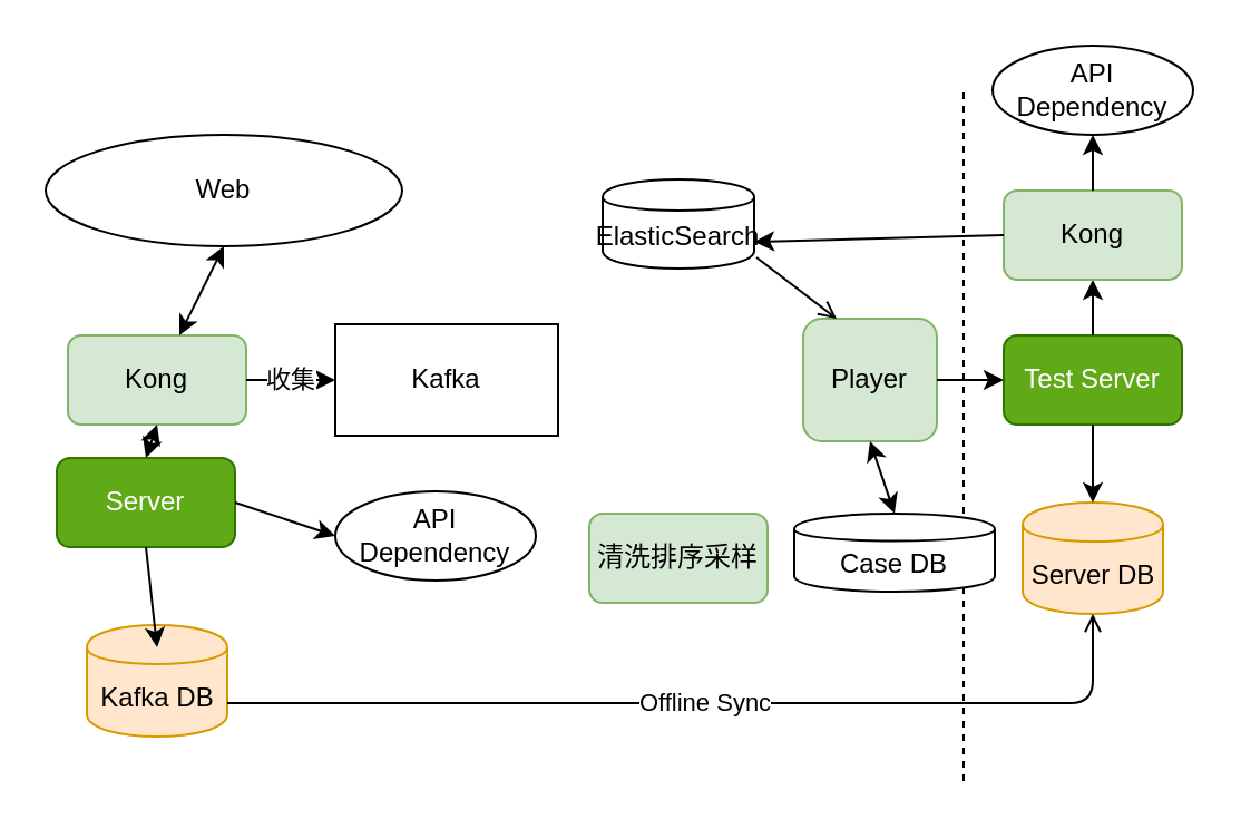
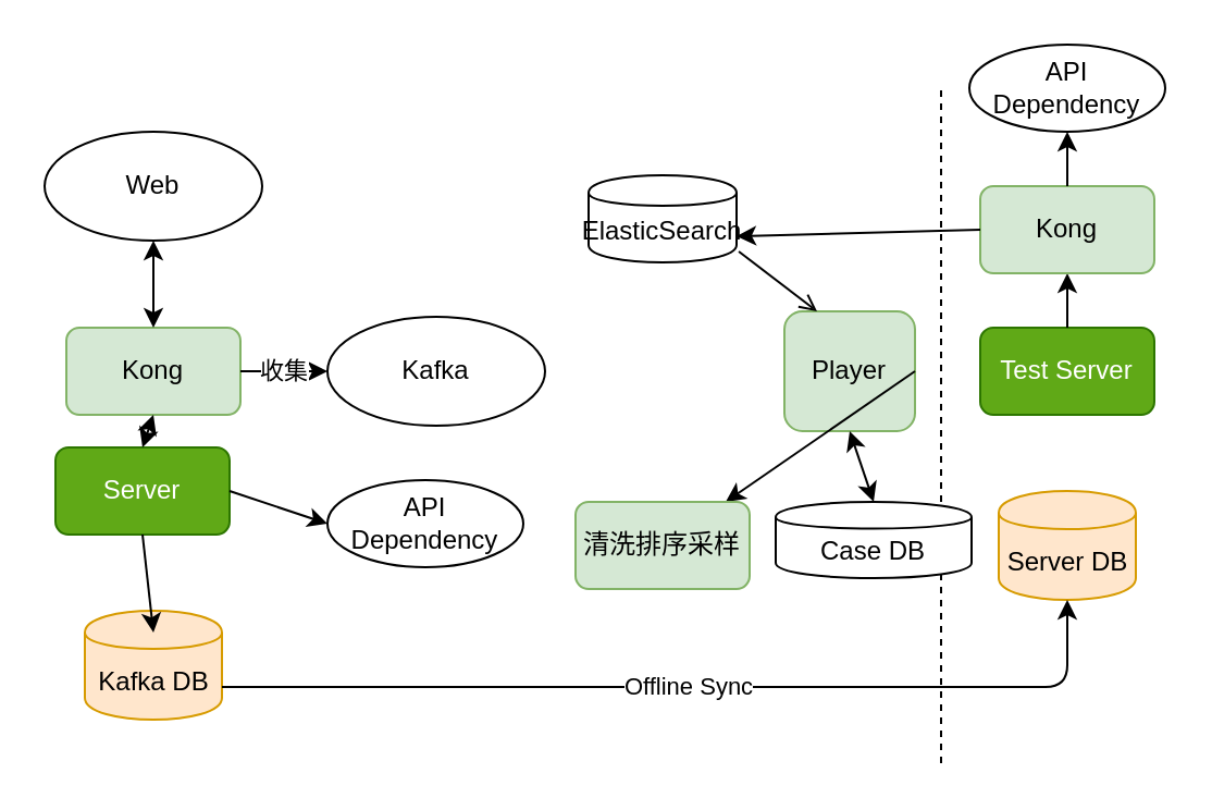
- <mxCell id="2" value="Web" style="ellipse;whiteSpace=wrap;html=1;" parent="1" vertex="1"><mxGeometry x="20" y="60" width="160" height="50" as="geometry" /></mxCell>
+ <mxCell id="2" value="Web" style="ellipse;whiteSpace=wrap;html=1;" parent="1" vertex="1"><mxGeometry x="20" y="60" width="100" height="50" as="geometry" /></mxCell>
- <mxCell id="5" value="Kafka" style="whiteSpace=wrap;html=1;rounded=0;" parent="1" vertex="1"><mxGeometry x="150" y="145" width="100" height="50" as="geometry" /></mxCell>
+ <mxCell id="5" value="Kafka" style="ellipse;whiteSpace=wrap;html=1;" parent="1" vertex="1"><mxGeometry x="150" y="145" width="100" height="50" as="geometry" /></mxCell>
- <mxCell id="17" value="" style="endArrow=classic;html=1;exitX=1;exitY=0.5;exitDx=0;exitDy=0;entryX=0;entryY=0.5;entryDx=0;entryDy=0;" parent="1" source="10" target="12" edge="1"><mxGeometry width="50" height="50" relative="1" as="geometry"><mxPoint x="310" y="320" as="sourcePoint" /><mxPoint x="360" y="270" as="targetPoint" /></mxGeometry></mxCell>
+ <mxCell id="17" value="" style="endArrow=classic;html=1;exitX=1;exitY=0.5;exitDx=0;exitDy=0;" parent="1" source="10" target="23" edge="1"><mxGeometry width="50" height="50" relative="1" as="geometry"><mxPoint x="310" y="320" as="sourcePoint" /><mxPoint x="360" y="270" as="targetPoint" /></mxGeometry></mxCell>
- <mxCell id="16" value="" style="endArrow=classic;html=1;exitX=0.5;exitY=1;exitDx=0;exitDy=0;entryX=0.5;entryY=0;entryDx=0;entryDy=0;" parent="1" source="12" target="15" edge="1"><mxGeometry width="50" height="50" relative="1" as="geometry"><mxPoint x="400" y="340" as="sourcePoint" /><mxPoint x="450" y="290" as="targetPoint" /></mxGeometry></mxCell>
- <mxCell id="22" value="Offline Sync" style="endArrow=open;html=1;exitX=1;exitY=0.7;exitDx=0;exitDy=0;entryX=0.5;entryY=1;entryDx=0;entryDy=0;" parent="1" source="13" target="15" edge="1"><mxGeometry width="50" height="50" relative="1" as="geometry"><mxPoint x="190" y="340" as="sourcePoint" /><mxPoint x="240" y="290" as="targetPoint" /><Array as="points"><mxPoint x="490" y="315" /></Array></mxGeometry></mxCell>
+ <mxCell id="22" value="Offline Sync" style="endArrow=classic;html=1;exitX=1;exitY=0.7;exitDx=0;exitDy=0;entryX=0.5;entryY=1;entryDx=0;entryDy=0;" parent="1" source="13" target="15" edge="1"><mxGeometry width="50" height="50" relative="1" as="geometry"><mxPoint x="190" y="340" as="sourcePoint" /><mxPoint x="240" y="290" as="targetPoint" /><Array as="points"><mxPoint x="490" y="315" /></Array></mxGeometry></mxCell>
